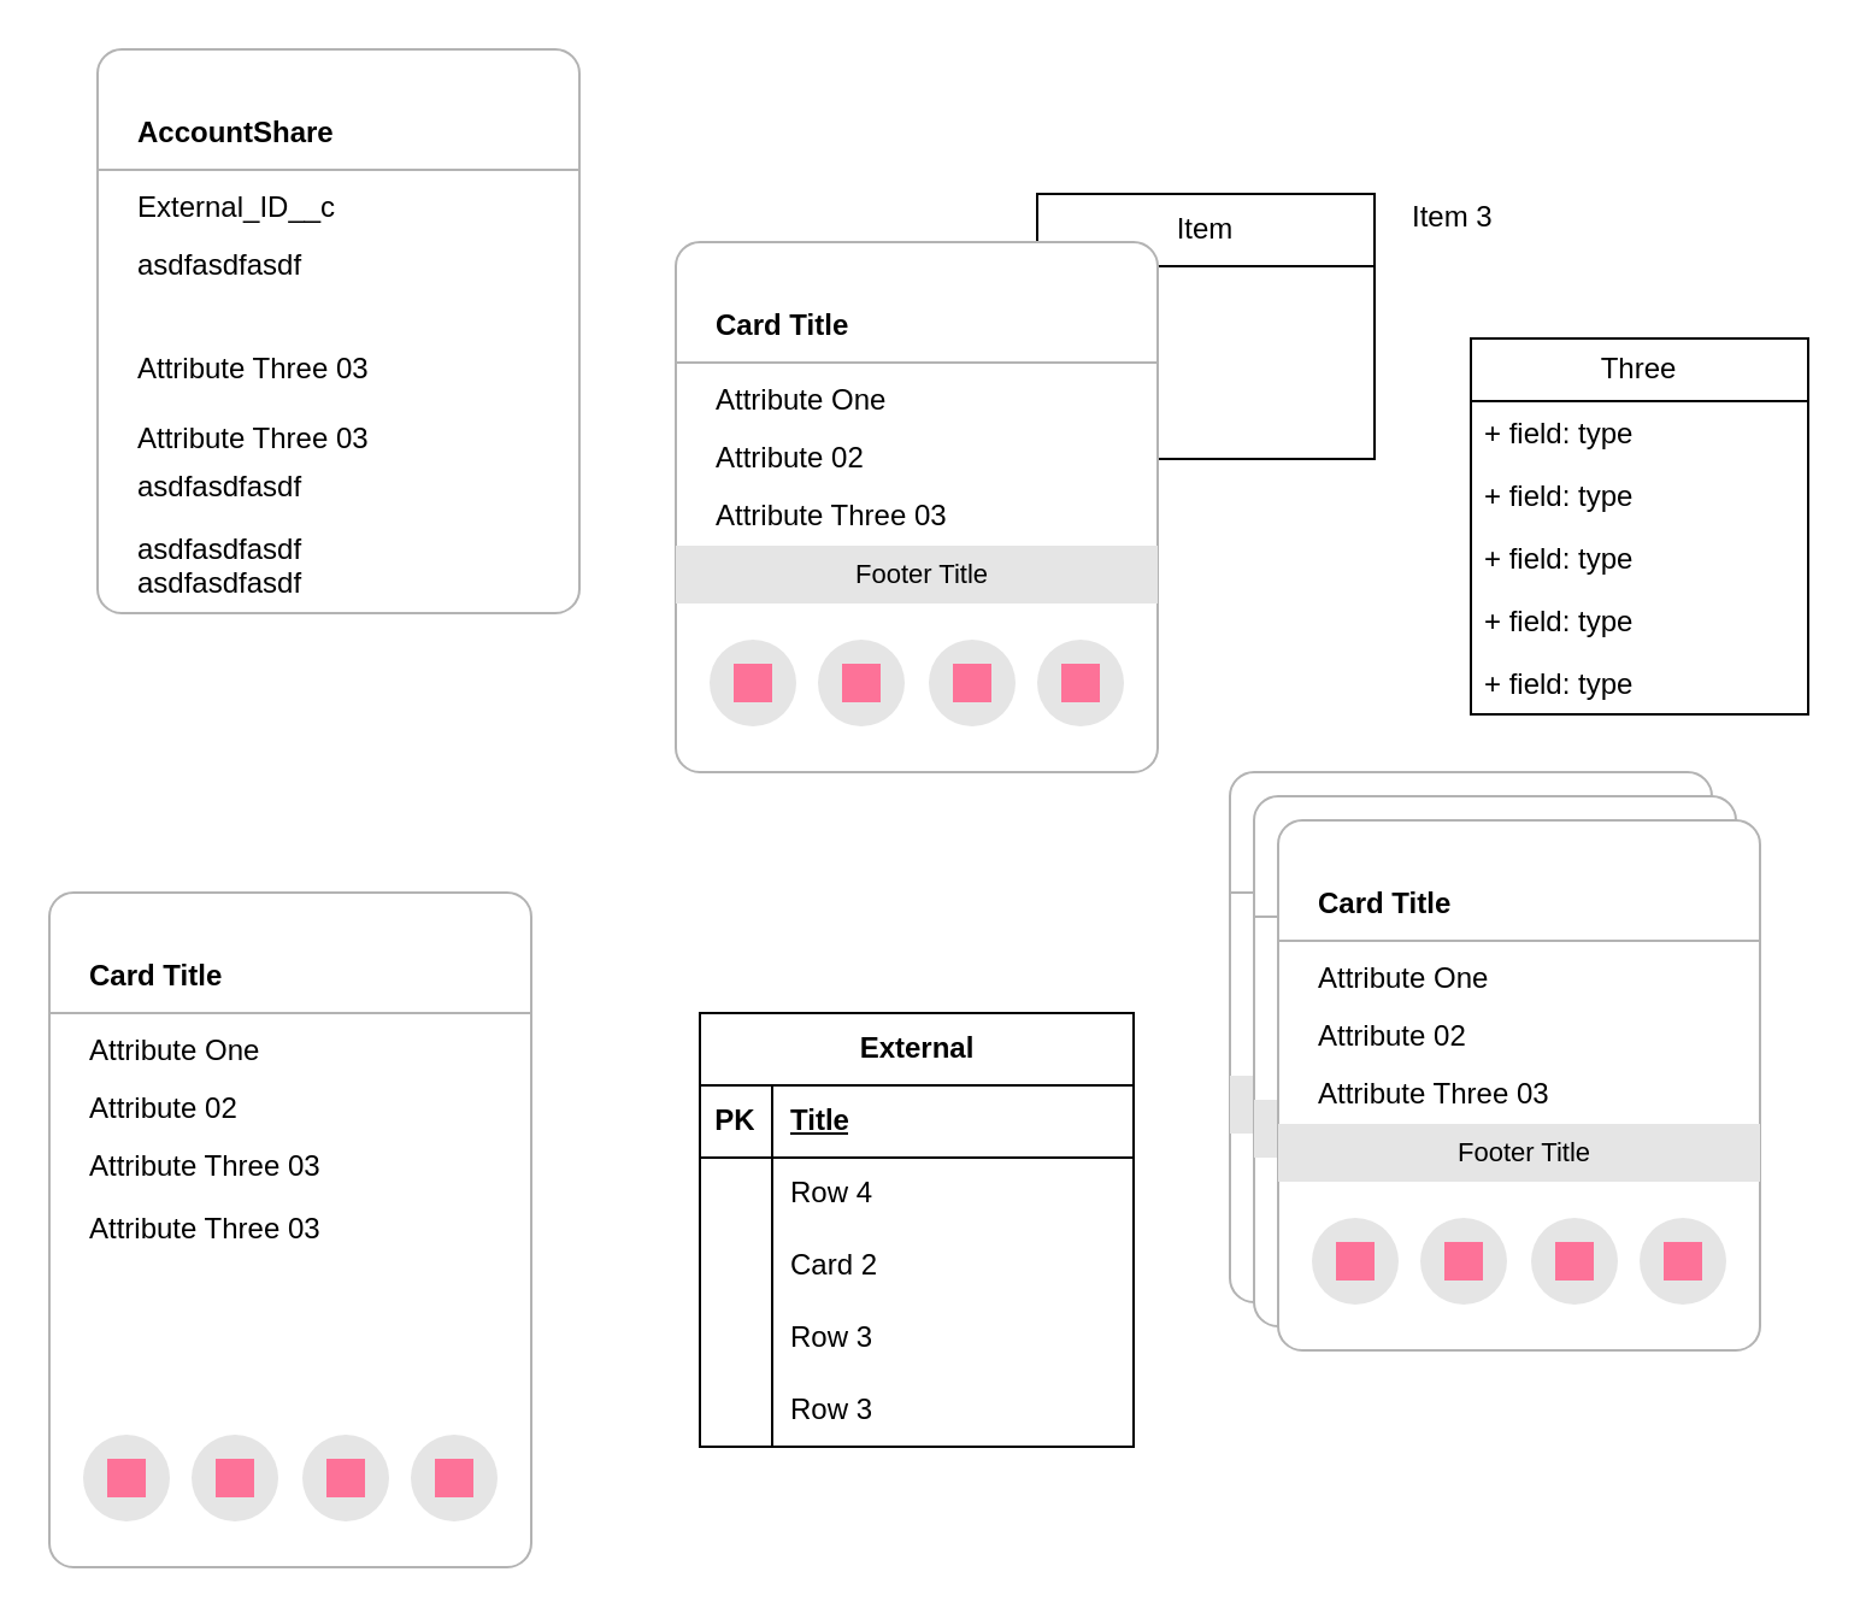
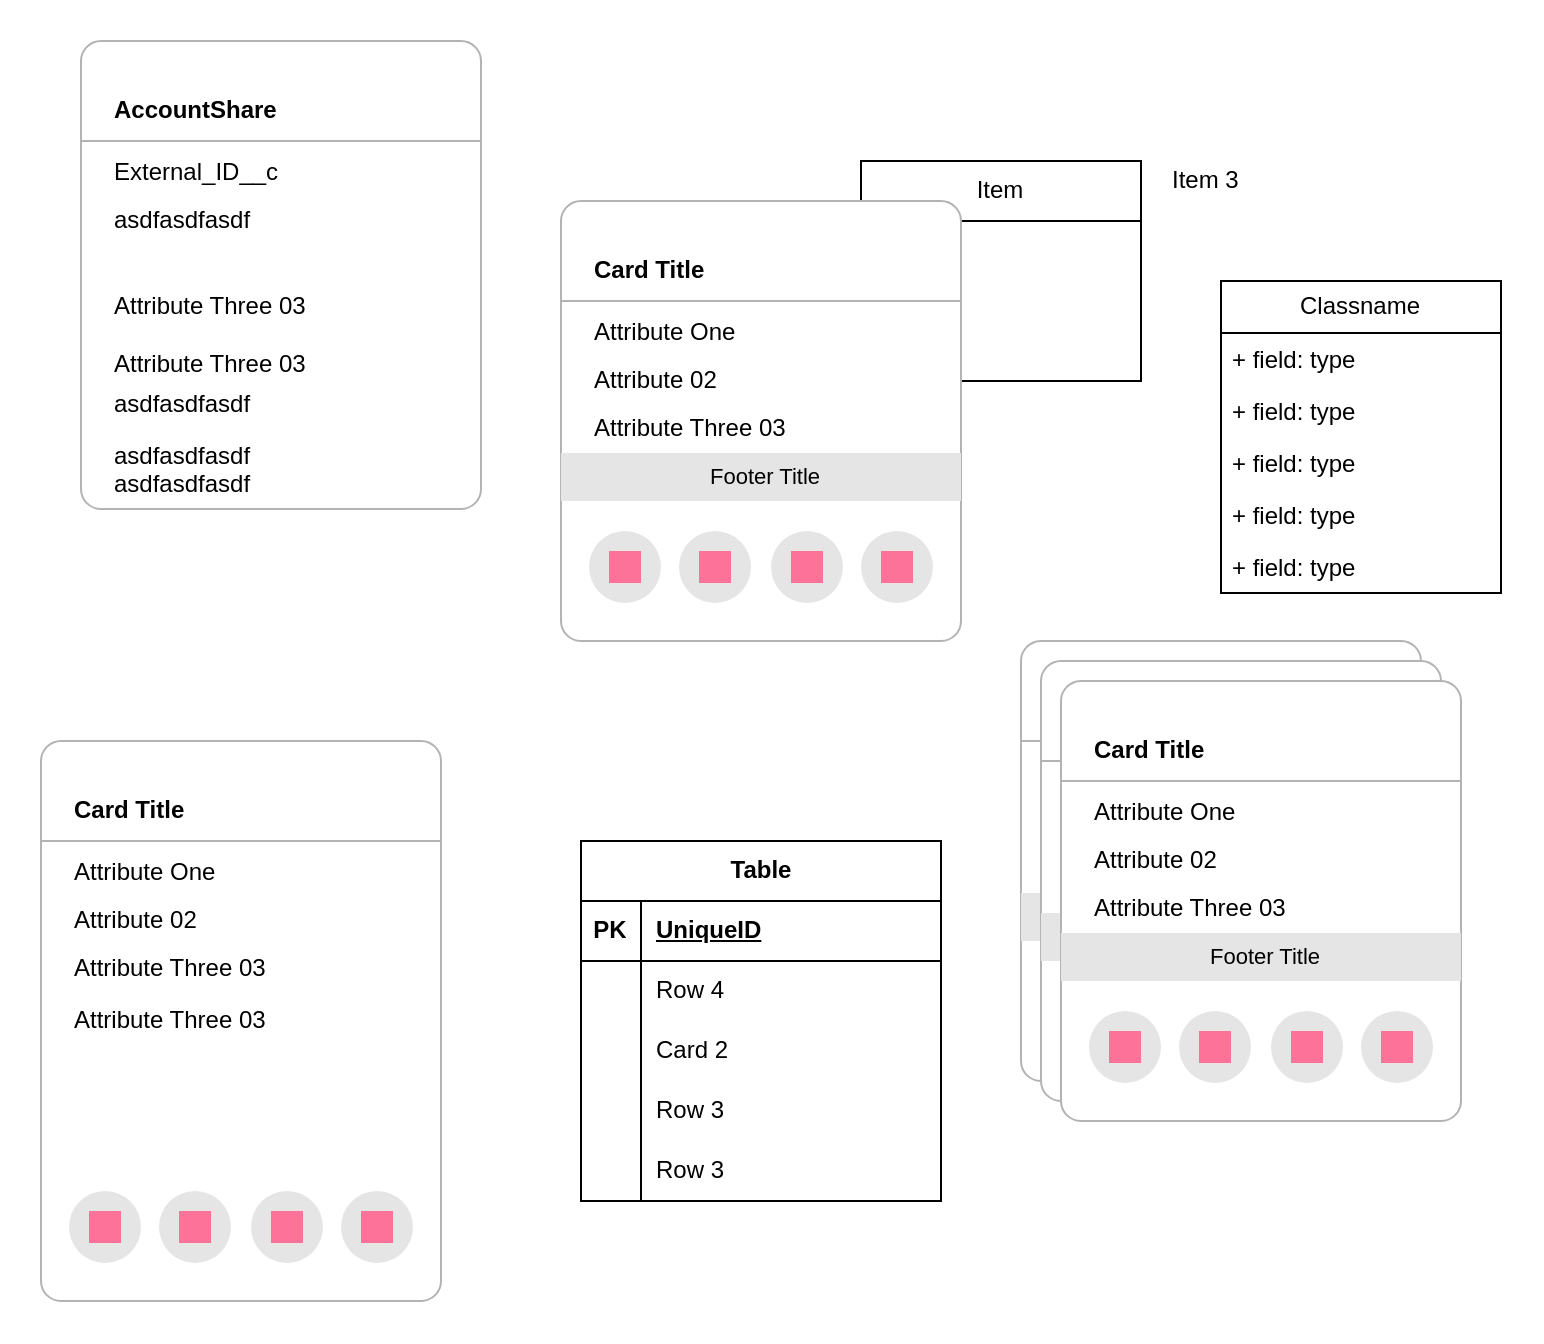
- <mxCell id="86" value="Three" style="swimlane;fontStyle=0;childLayout=stackLayout;horizontal=1;startSize=26;fillColor=none;horizontalStack=0;resizeParent=1;resizeParentMax=0;resizeLast=0;collapsible=1;marginBottom=0;whiteSpace=wrap;html=1;" vertex="1" parent="1"><mxGeometry x="610" y="140" width="140" height="156" as="geometry" /></mxCell>
+ <mxCell id="86" value="Classname" style="swimlane;fontStyle=0;childLayout=stackLayout;horizontal=1;startSize=26;fillColor=none;horizontalStack=0;resizeParent=1;resizeParentMax=0;resizeLast=0;collapsible=1;marginBottom=0;whiteSpace=wrap;html=1;" vertex="1" parent="1"><mxGeometry x="610" y="140" width="140" height="156" as="geometry" /></mxCell>
- <mxCell id="92" value="External" style="shape=table;startSize=30;container=1;collapsible=1;childLayout=tableLayout;fixedRows=1;rowLines=0;fontStyle=1;align=center;resizeLast=1;html=1;rounded=0;" vertex="1" parent="1"><mxGeometry x="290" y="420" width="180" height="180" as="geometry" /></mxCell>
+ <mxCell id="92" value="Table" style="shape=table;startSize=30;container=1;collapsible=1;childLayout=tableLayout;fixedRows=1;rowLines=0;fontStyle=1;align=center;resizeLast=1;html=1;rounded=0;" vertex="1" parent="1"><mxGeometry x="290" y="420" width="180" height="180" as="geometry" /></mxCell>
- <mxCell id="95" value="Title" style="shape=partialRectangle;connectable=0;fillColor=none;top=0;left=0;bottom=0;right=0;align=left;spacingLeft=6;fontStyle=5;overflow=hidden;whiteSpace=wrap;html=1;" vertex="1" parent="93"><mxGeometry x="30" width="150" height="30" as="geometry"><mxRectangle width="150" height="30" as="alternateBounds" /></mxGeometry></mxCell>
+ <mxCell id="95" value="UniqueID" style="shape=partialRectangle;connectable=0;fillColor=none;top=0;left=0;bottom=0;right=0;align=left;spacingLeft=6;fontStyle=5;overflow=hidden;whiteSpace=wrap;html=1;" vertex="1" parent="93"><mxGeometry x="30" width="150" height="30" as="geometry"><mxRectangle width="150" height="30" as="alternateBounds" /></mxGeometry></mxCell>
